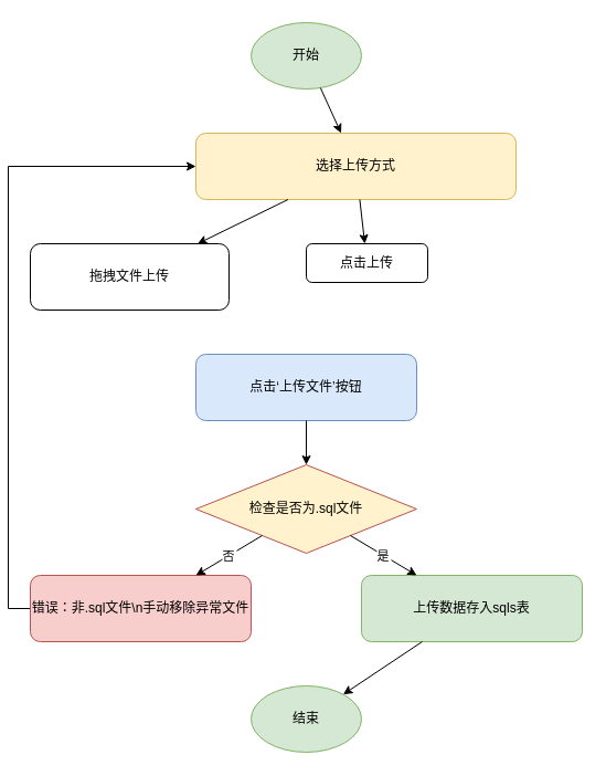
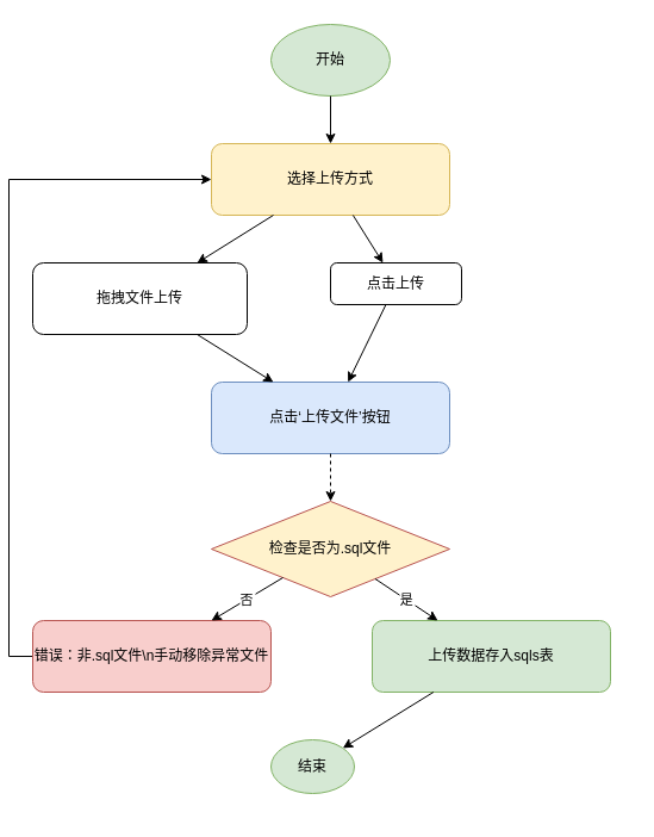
- <mxCell id="3" value="选择上传方式" style="rounded=1;whiteSpace=wrap;html=1;fillColor=#FFF2CC;strokeColor=#D6B656;" vertex="1" parent="1"><mxGeometry x="170" y="120" width="290" height="60" as="geometry" /></mxCell>
+ <mxCell id="3" value="选择上传方式" style="rounded=1;whiteSpace=wrap;html=1;fillColor=#FFF2CC;strokeColor=#D6B656;" vertex="1" parent="1"><mxGeometry x="170" y="120" width="200" height="60" as="geometry" /></mxCell>
+ <mxCell id="16" edge="1" parent="1" source="5" target="6"><mxGeometry relative="1" as="geometry" /></mxCell>
+ <mxCell id="15" edge="1" parent="1" source="4" target="6"><mxGeometry relative="1" as="geometry" /></mxCell>
- <mxCell id="17" edge="1" parent="1" source="6" target="7"><mxGeometry relative="1" as="geometry" /></mxCell>
+ <mxCell id="17" edge="1" parent="1" source="6" target="7" style="dashed=1;"><mxGeometry relative="1" as="geometry" /></mxCell>
- <mxCell id="10" value="上传数据存入sqls表" style="rounded=1;whiteSpace=wrap;html=1;fillColor=#D5E8D4;strokeColor=#82B366;" vertex="1" parent="1"><mxGeometry x="320" y="520" width="200" height="60" as="geometry" /></mxCell>
+ <mxCell id="10" value="上传数据存入sqls表" style="rounded=1;whiteSpace=wrap;html=1;fillColor=#D5E8D4;strokeColor=#82B366;" vertex="1" parent="1"><mxGeometry x="305" y="520" width="200" height="60" as="geometry" /></mxCell>
- <mxCell id="11" value="结束" style="ellipse;whiteSpace=wrap;html=1;fillColor=#D5E8D4;strokeColor=#82B366;" vertex="1" parent="1"><mxGeometry x="220" y="620" width="100" height="60" as="geometry" /></mxCell>
+ <mxCell id="11" value="结束" style="ellipse;whiteSpace=wrap;html=1;fillColor=#D5E8D4;strokeColor=#82B366;" vertex="1" parent="1"><mxGeometry x="220" y="620" width="70" height="45" as="geometry" /></mxCell>
